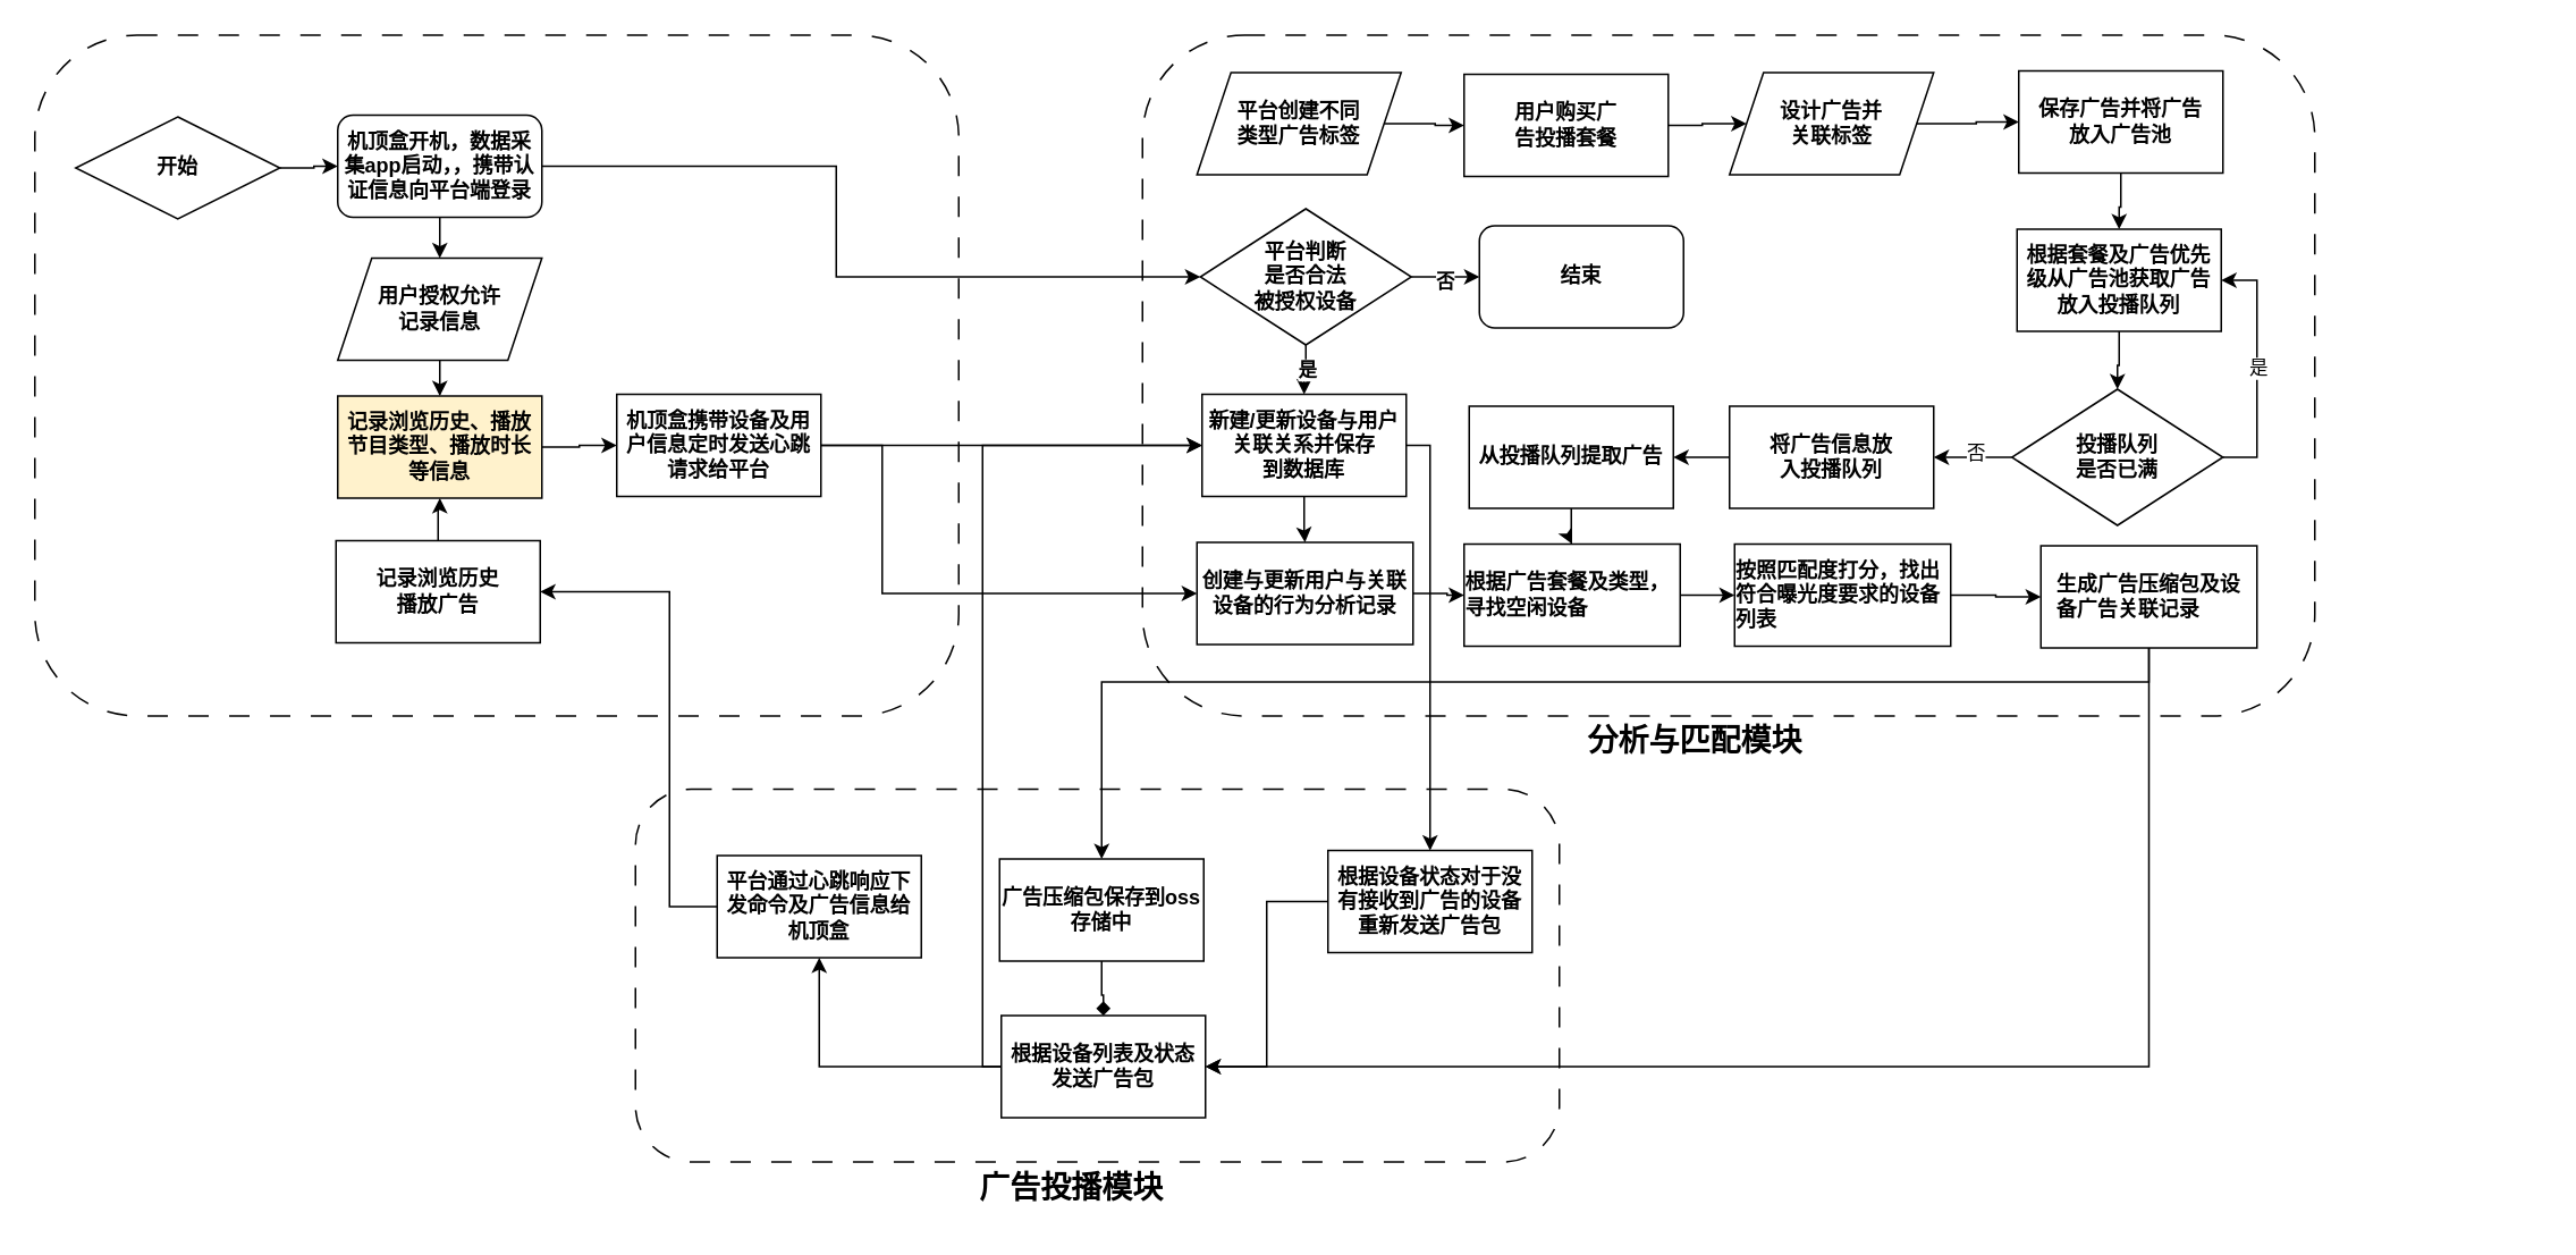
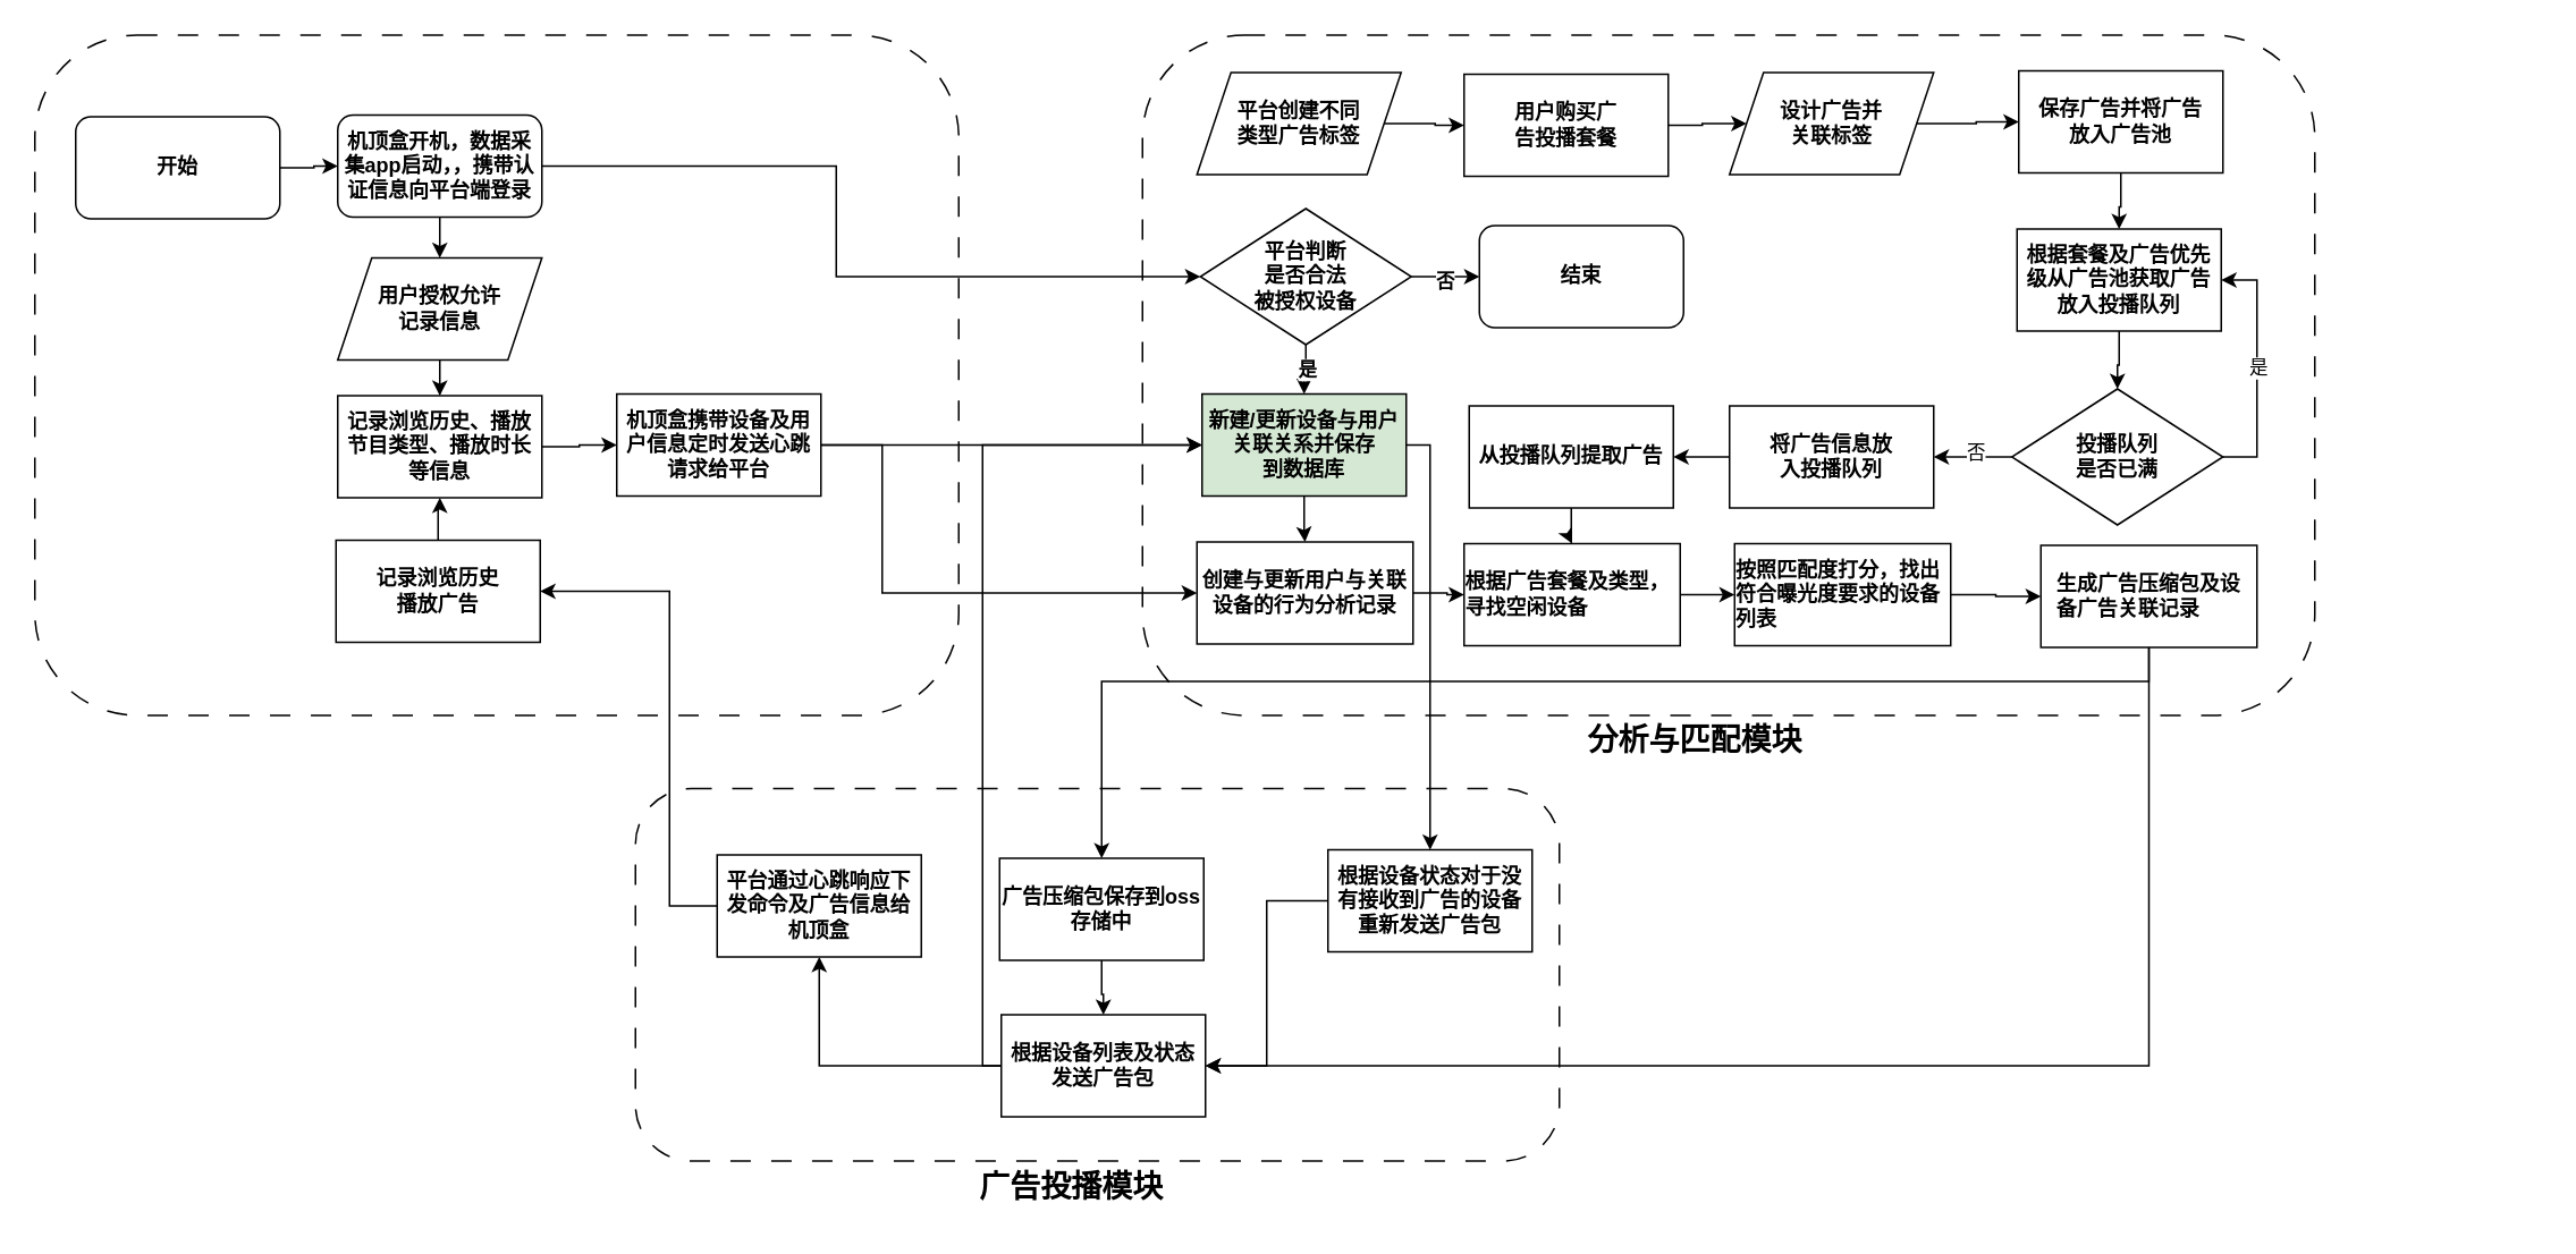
- <mxCell id="6" value="开始" style="rhombus;whiteSpace=wrap;html=1;fontStyle=1;" parent="1" vertex="1"><mxGeometry x="44" y="68" width="120" height="60" as="geometry" /></mxCell>
+ <mxCell id="6" value="开始" style="rounded=1;whiteSpace=wrap;html=1;fontStyle=1" parent="1" vertex="1"><mxGeometry x="44" y="68" width="120" height="60" as="geometry" /></mxCell>
- <mxCell id="17" value="新建/更新设备与用户关联关系并保存&lt;div&gt;到数据库&lt;/div&gt;" style="rounded=0;whiteSpace=wrap;html=1;fontStyle=1" parent="1" vertex="1"><mxGeometry x="706" y="231" width="120" height="60" as="geometry" /></mxCell>
+ <mxCell id="17" value="新建/更新设备与用户关联关系并保存&lt;div&gt;到数据库&lt;/div&gt;" style="rounded=0;whiteSpace=wrap;html=1;fontStyle=1;fillColor=#d5e8d4;" parent="1" vertex="1"><mxGeometry x="706" y="231" width="120" height="60" as="geometry" /></mxCell>
- <mxCell id="41" value="记录浏览历史、播放节目类型、播放时长等信息" style="rounded=0;whiteSpace=wrap;html=1;fontStyle=1;fillColor=#fff2cc;" vertex="1" parent="1"><mxGeometry x="198" y="232" width="120" height="60" as="geometry" /></mxCell>
+ <mxCell id="41" value="记录浏览历史、播放节目类型、播放时长等信息" style="rounded=0;whiteSpace=wrap;html=1;fontStyle=1" vertex="1" parent="1"><mxGeometry x="198" y="232" width="120" height="60" as="geometry" /></mxCell>
- <mxCell id="26" value="" style="edgeStyle=orthogonalEdgeStyle;rounded=0;orthogonalLoop=1;jettySize=auto;html=1;endArrow=diamond;" edge="1" parent="1" source="27" target="68"><mxGeometry relative="1" as="geometry" /></mxCell>
+ <mxCell id="26" value="" style="edgeStyle=orthogonalEdgeStyle;rounded=0;orthogonalLoop=1;jettySize=auto;html=1;" edge="1" parent="1" source="27" target="68"><mxGeometry relative="1" as="geometry" /></mxCell>
